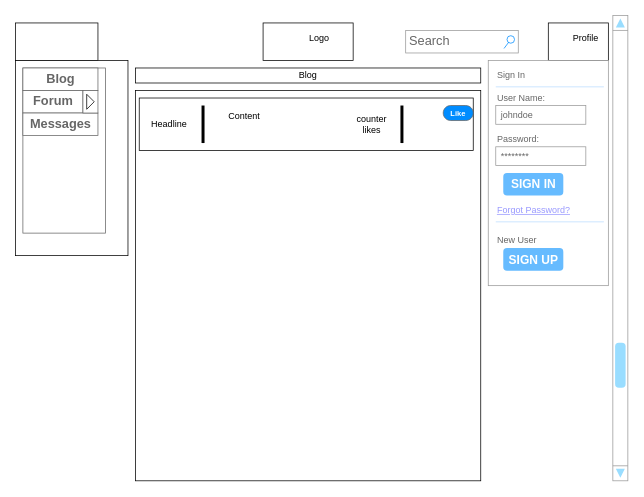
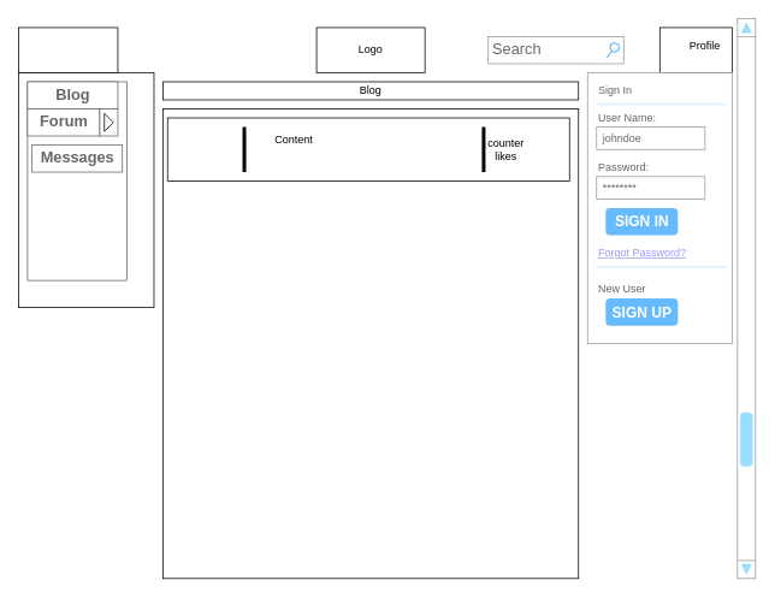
- <mxCell id="4" value="Logo" style="text;html=1;strokeColor=none;fillColor=none;align=center;verticalAlign=middle;whiteSpace=wrap;rounded=0;" vertex="1" parent="1"><mxGeometry x="405" y="40" width="40" height="20" as="geometry" /></mxCell>
+ <mxCell id="4" value="Logo" style="text;html=1;strokeColor=none;fillColor=none;align=center;verticalAlign=middle;whiteSpace=wrap;rounded=0;" vertex="1" parent="1"><mxGeometry x="390" y="45" width="40" height="20" as="geometry" /></mxCell>
- <mxCell id="32" value="&lt;font style=&quot;font-size: 10px&quot;&gt;Like&lt;/font&gt;" style="strokeWidth=1;shadow=0;dashed=0;align=center;html=1;shape=mxgraph.mockup.buttons.button;strokeColor=#666666;fontColor=#ffffff;mainText=;buttonStyle=round;fontSize=17;fontStyle=1;fillColor=#008cff;whiteSpace=wrap;" vertex="1" parent="1"><mxGeometry x="590" y="140" width="40" height="20" as="geometry" /></mxCell>
- <mxCell id="24" value="Messages" style="strokeColor=inherit;fillColor=inherit;gradientColor=inherit;strokeWidth=1;shadow=0;dashed=0;align=center;html=1;shape=mxgraph.mockup.containers.rrect;rSize=0;fontSize=17;fontColor=#666666;fontStyle=1;resizeWidth=1;" vertex="1" parent="21"><mxGeometry y="60" width="100" height="30" as="geometry" /></mxCell>
+ <mxCell id="24" value="Messages" style="strokeColor=inherit;fillColor=inherit;gradientColor=inherit;strokeWidth=1;shadow=0;dashed=0;align=center;html=1;shape=mxgraph.mockup.containers.rrect;rSize=0;fontSize=17;fontColor=#666666;fontStyle=1;resizeWidth=1;" vertex="1" parent="21"><mxGeometry x="5" y="70" width="100" height="30" as="geometry" /></mxCell>
- <mxCell id="31" value="Headline" style="text;html=1;strokeColor=none;fillColor=none;align=center;verticalAlign=middle;whiteSpace=wrap;rounded=0;" vertex="1" parent="1"><mxGeometry x="185" y="155" width="80" height="20" as="geometry" /></mxCell>
- <mxCell id="34" value="counter likes" style="text;html=1;strokeColor=none;fillColor=none;align=center;verticalAlign=middle;whiteSpace=wrap;rounded=0;" vertex="1" parent="1"><mxGeometry x="475" y="152.5" width="40" height="25" as="geometry" /></mxCell>
+ <mxCell id="34" value="counter likes" style="text;html=1;strokeColor=none;fillColor=none;align=center;verticalAlign=middle;whiteSpace=wrap;rounded=0;" vertex="1" parent="1"><mxGeometry x="540" y="152.5" width="40" height="25" as="geometry" /></mxCell>
